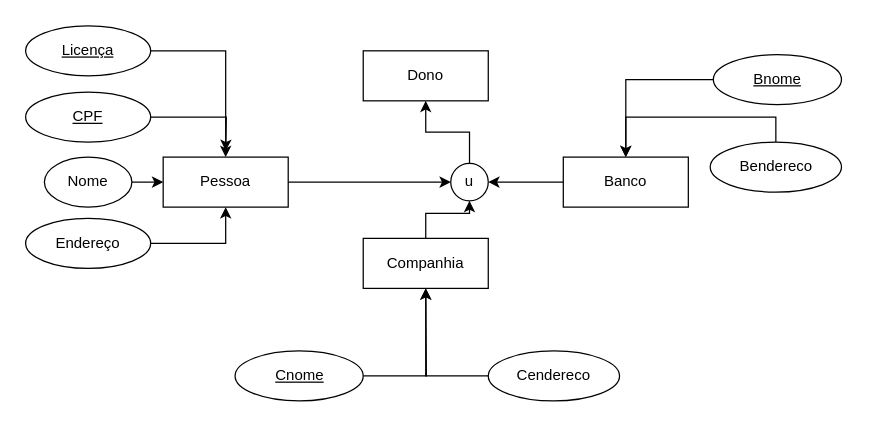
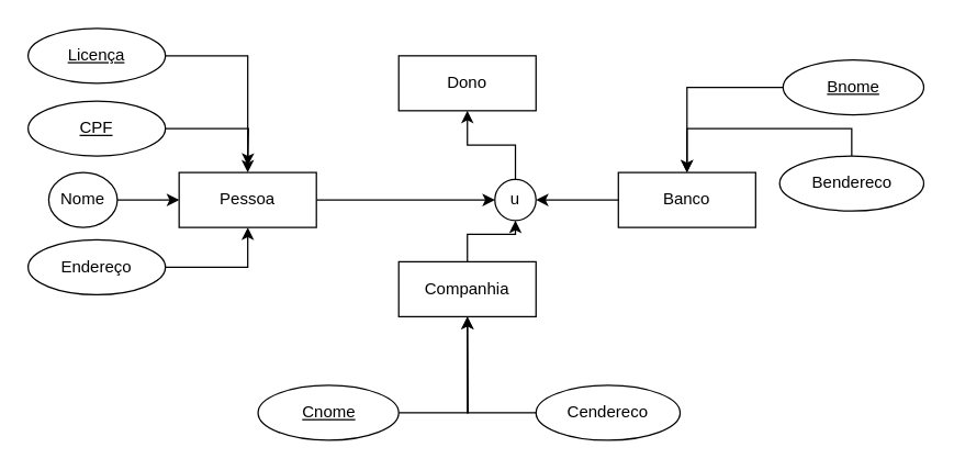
- <mxCell id="17" value="Nome" style="ellipse;whiteSpace=wrap;html=1;align=center;" vertex="1" parent="1"><mxGeometry x="35" y="125" width="70" height="40" as="geometry" /></mxCell>
+ <mxCell id="17" value="Nome" style="ellipse;whiteSpace=wrap;html=1;align=center;" vertex="1" parent="1"><mxGeometry x="35" y="125" width="50" height="40" as="geometry" /></mxCell>
